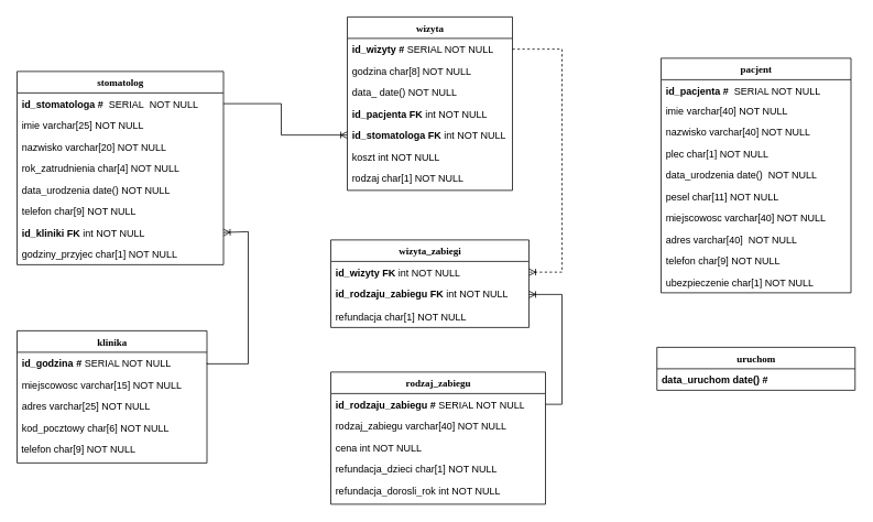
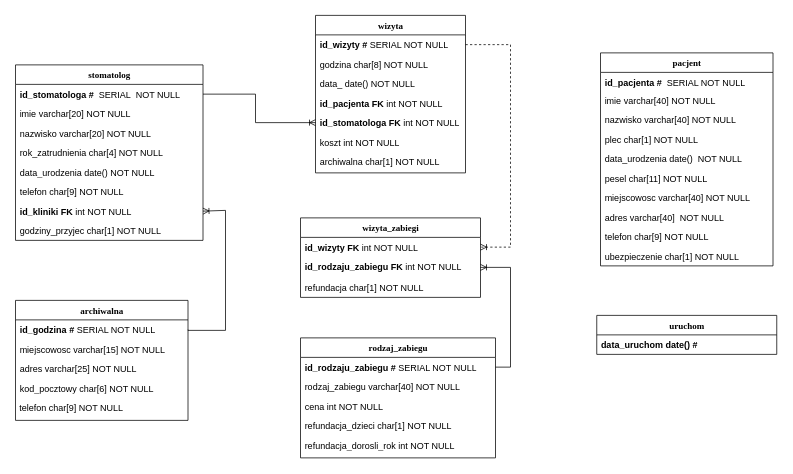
- <mxCell id="4" value="imie varchar[25] NOT NULL" style="text;html=1;strokeColor=none;fillColor=none;align=left;verticalAlign=top;spacingLeft=4;spacingRight=4;whiteSpace=wrap;overflow=hidden;rotatable=0;points=[[0,0.5],[1,0.5]];portConstraint=eastwest;" parent="2" vertex="1"><mxGeometry y="52" width="250" height="26" as="geometry" /></mxCell>
+ <mxCell id="4" value="imie varchar[20] NOT NULL" style="text;html=1;strokeColor=none;fillColor=none;align=left;verticalAlign=top;spacingLeft=4;spacingRight=4;whiteSpace=wrap;overflow=hidden;rotatable=0;points=[[0,0.5],[1,0.5]];portConstraint=eastwest;" parent="2" vertex="1"><mxGeometry y="52" width="250" height="26" as="geometry" /></mxCell>
- <mxCell id="36" value="rodzaj char[1] NOT NULL" style="text;html=1;strokeColor=none;fillColor=none;align=left;verticalAlign=top;spacingLeft=4;spacingRight=4;whiteSpace=wrap;overflow=hidden;rotatable=0;points=[[0,0.5],[1,0.5]];portConstraint=eastwest;" parent="29" vertex="1"><mxGeometry y="182" width="200" height="26" as="geometry" /></mxCell>
+ <mxCell id="36" value="archiwalna char[1] NOT NULL" style="text;html=1;strokeColor=none;fillColor=none;align=left;verticalAlign=top;spacingLeft=4;spacingRight=4;whiteSpace=wrap;overflow=hidden;rotatable=0;points=[[0,0.5],[1,0.5]];portConstraint=eastwest;" parent="29" vertex="1"><mxGeometry y="182" width="200" height="26" as="geometry" /></mxCell>
- <mxCell id="23" value="klinika" style="swimlane;html=1;fontStyle=1;align=center;verticalAlign=top;childLayout=stackLayout;horizontal=1;startSize=26;horizontalStack=0;resizeParent=1;resizeLast=0;collapsible=1;marginBottom=0;swimlaneFillColor=#ffffff;rounded=0;shadow=0;comic=0;labelBackgroundColor=none;strokeWidth=1;fillColor=none;fontFamily=Verdana;fontSize=12;" parent="1" vertex="1"><mxGeometry x="20" y="400" width="230" height="160" as="geometry" /></mxCell>
+ <mxCell id="23" value="archiwalna" style="swimlane;html=1;fontStyle=1;align=center;verticalAlign=top;childLayout=stackLayout;horizontal=1;startSize=26;horizontalStack=0;resizeParent=1;resizeLast=0;collapsible=1;marginBottom=0;swimlaneFillColor=#ffffff;rounded=0;shadow=0;comic=0;labelBackgroundColor=none;strokeWidth=1;fillColor=none;fontFamily=Verdana;fontSize=12;" parent="1" vertex="1"><mxGeometry x="20" y="400" width="230" height="160" as="geometry" /></mxCell>
